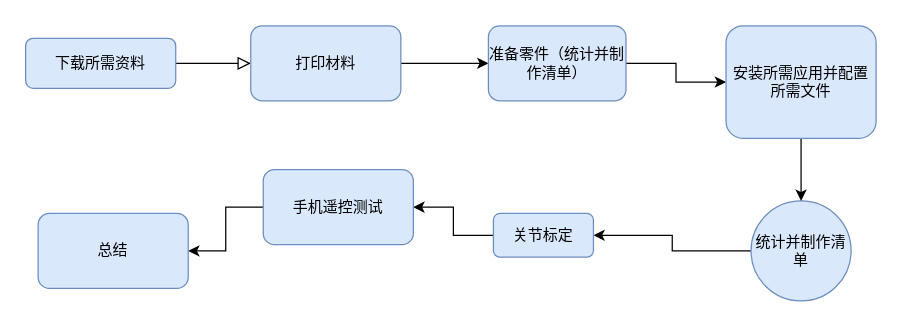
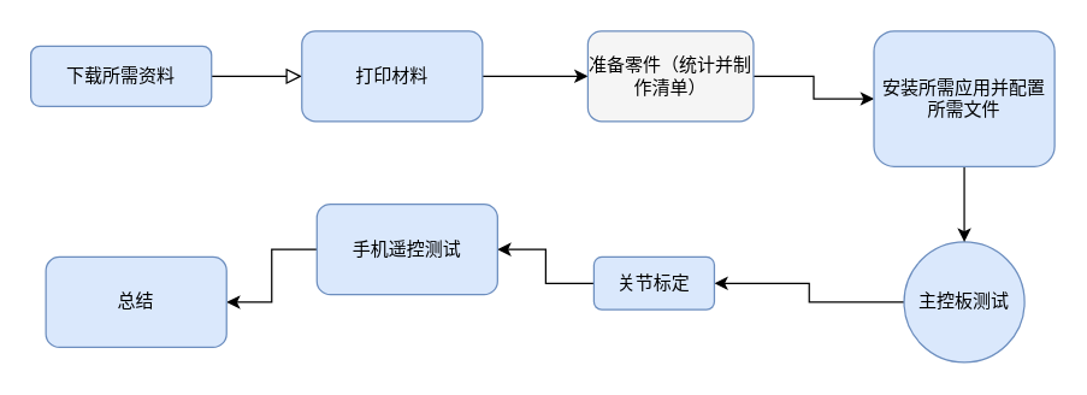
- <mxCell id="9" value="准备零件（统计并制作清单）" style="rounded=1;whiteSpace=wrap;html=1;fillColor=#dae8fc;strokeColor=#6c8ebf;" vertex="1" parent="1"><mxGeometry x="390" y="20" width="110" height="60" as="geometry" /></mxCell>
+ <mxCell id="9" value="准备零件（统计并制作清单）" style="rounded=1;whiteSpace=wrap;html=1;fillColor=#f5f5f5;strokeColor=#6c8ebf;" vertex="1" parent="1"><mxGeometry x="390" y="20" width="110" height="60" as="geometry" /></mxCell>
- <mxCell id="5" value="统计并制作清单" style="ellipse;whiteSpace=wrap;html=1;aspect=fixed;fillColor=#dae8fc;strokeColor=#6c8ebf;" vertex="1" parent="1"><mxGeometry x="600" y="160" width="80" height="80" as="geometry" /></mxCell>
+ <mxCell id="5" value="主控板测试" style="ellipse;whiteSpace=wrap;html=1;aspect=fixed;fillColor=#dae8fc;strokeColor=#6c8ebf;" vertex="1" parent="1"><mxGeometry x="600" y="160" width="80" height="80" as="geometry" /></mxCell>
